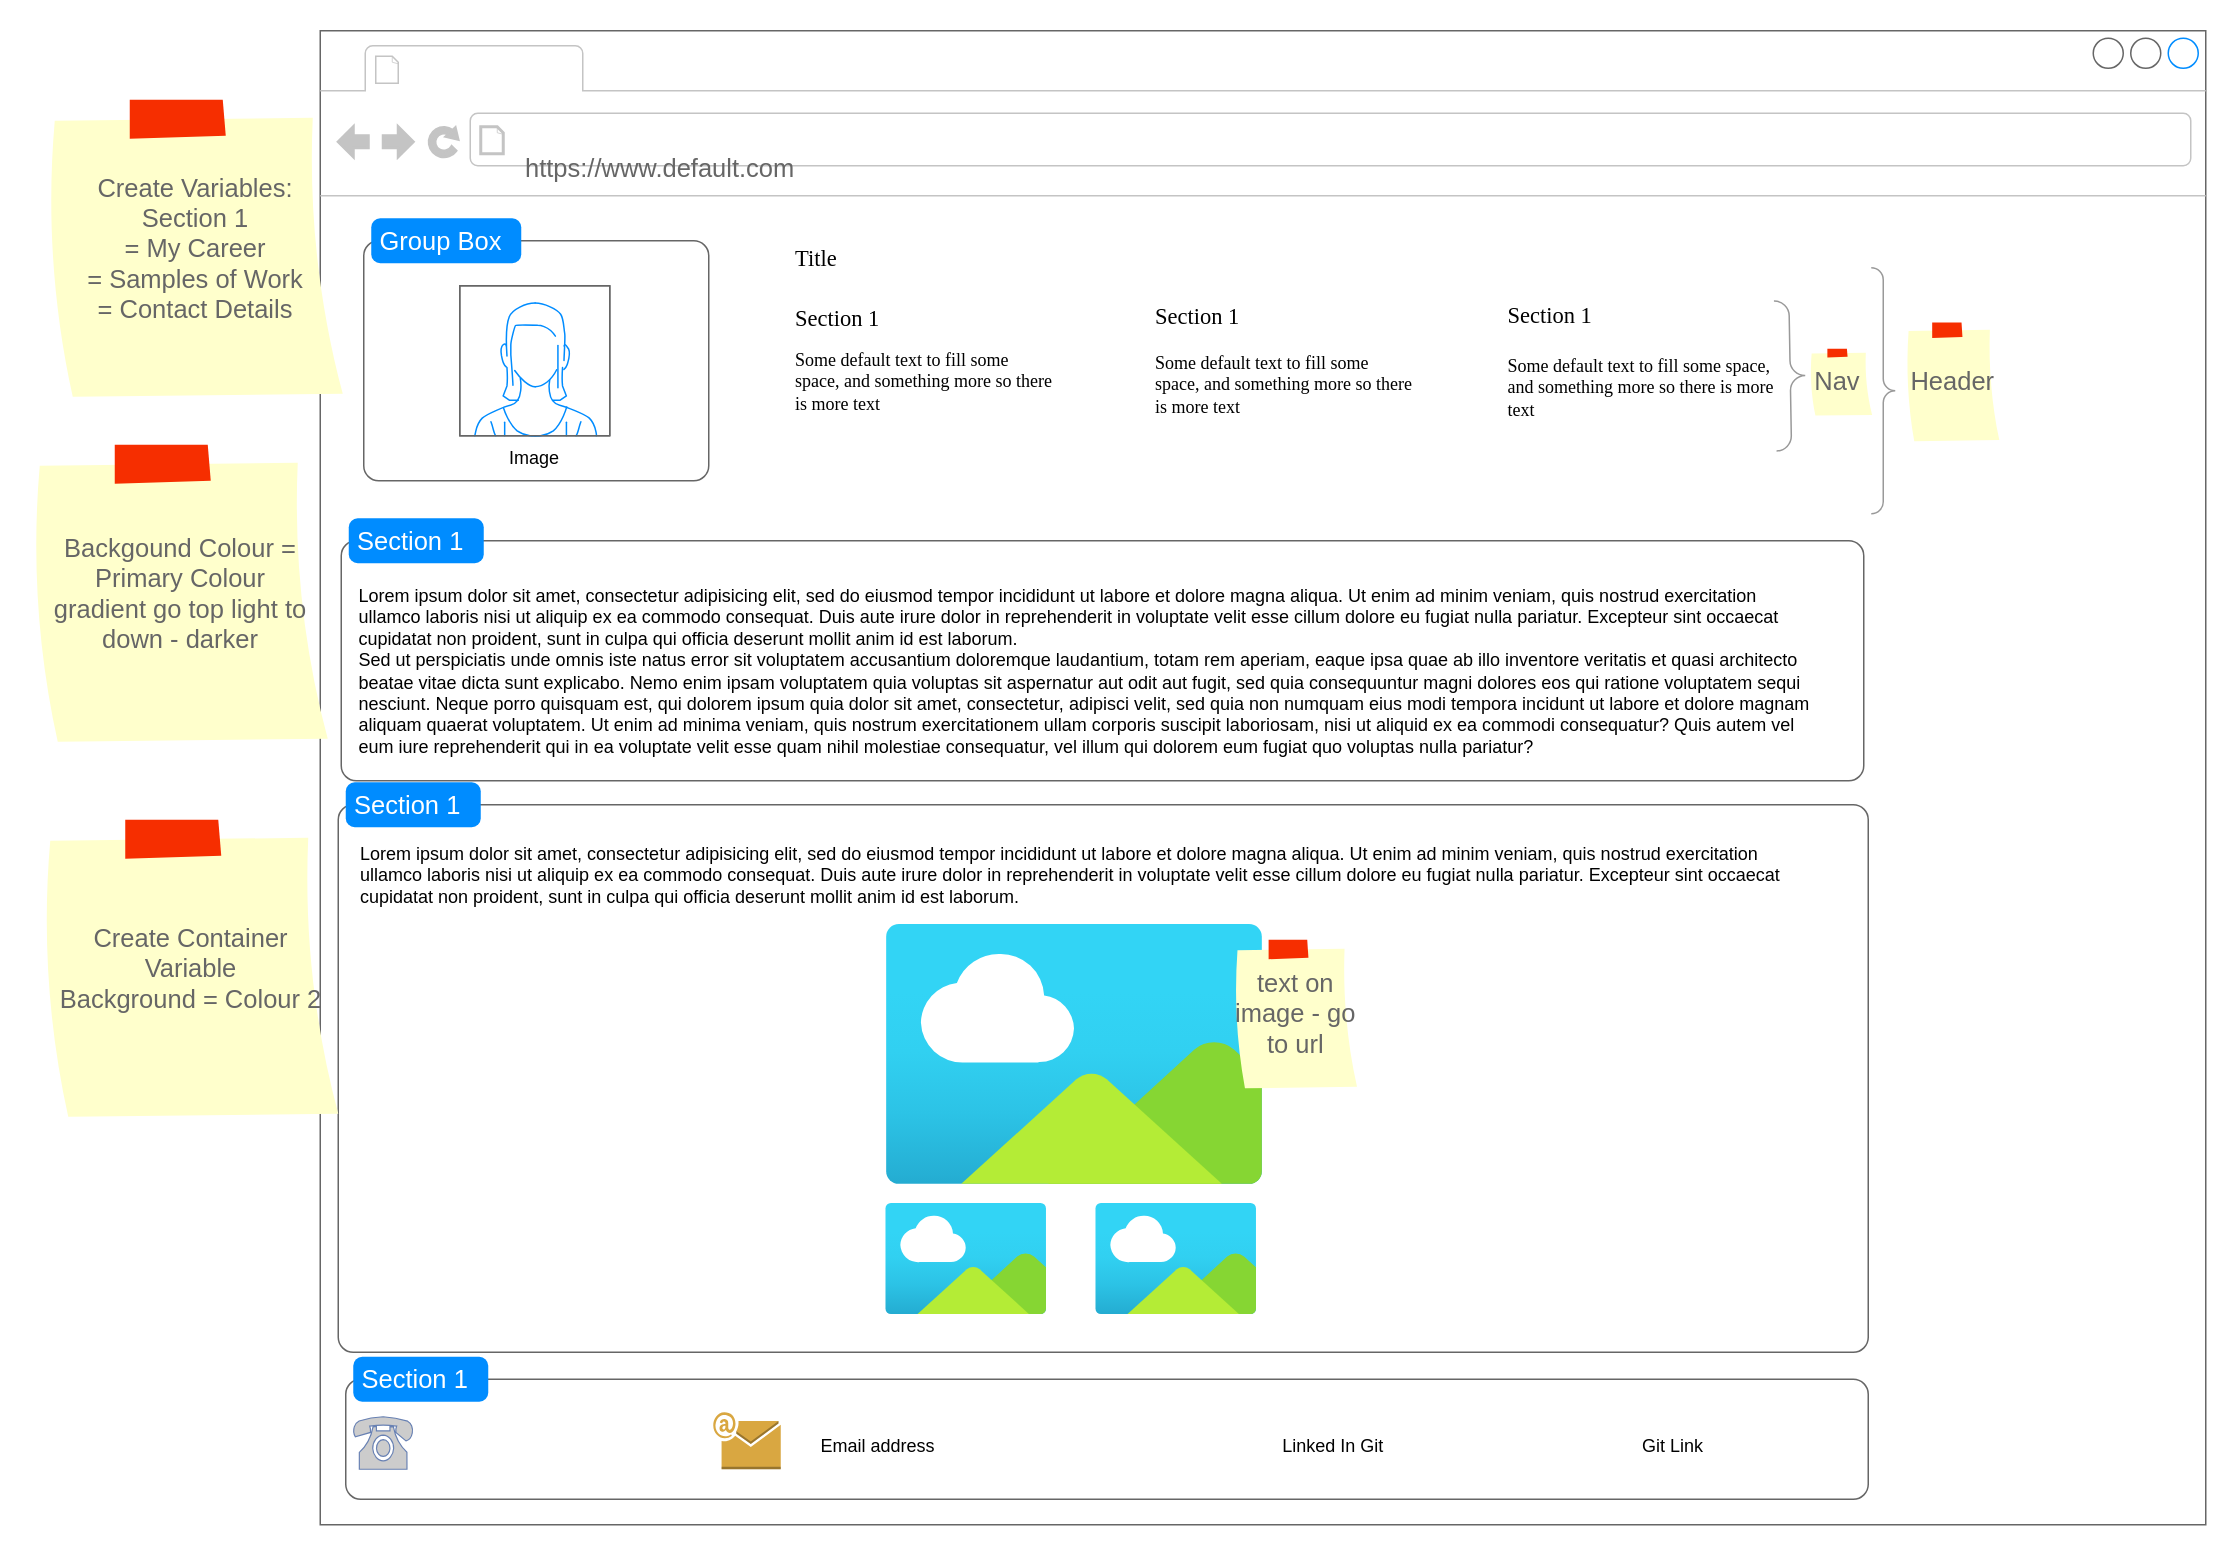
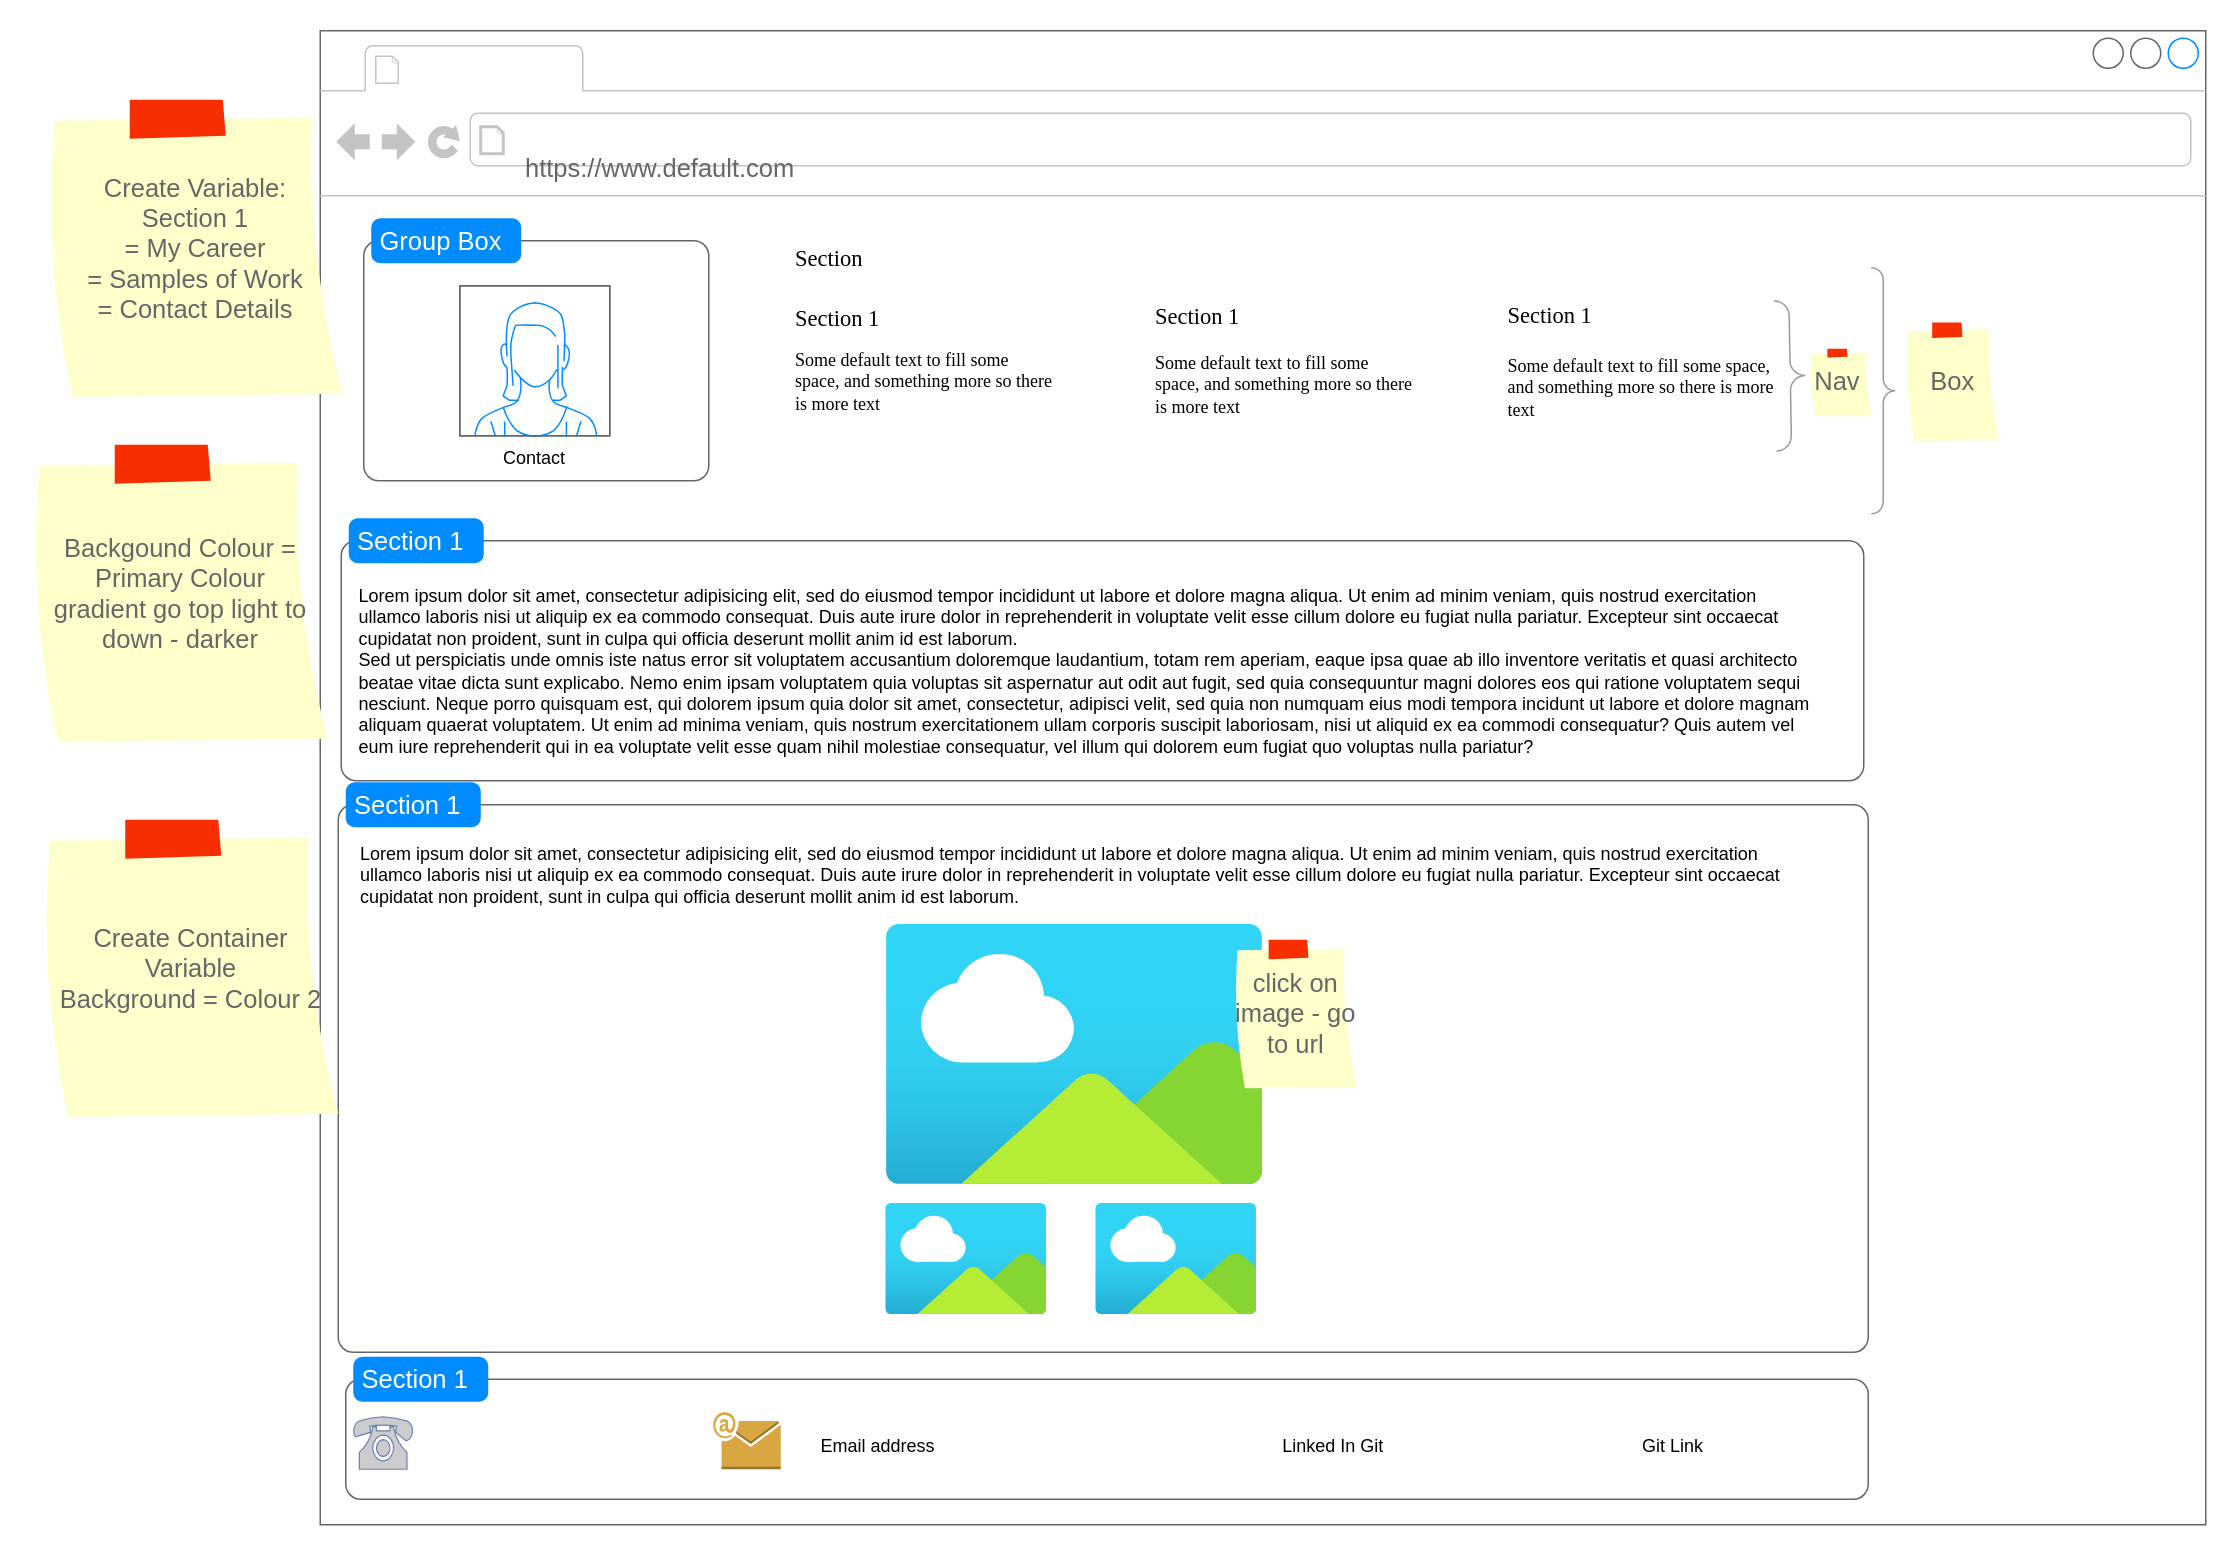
- <mxCell id="39" value="Create Variables:&lt;br&gt;Section 1&lt;br&gt;= My Career&lt;br&gt;= Samples of Work&lt;br&gt;= Contact Details&lt;br&gt;" style="strokeWidth=1;shadow=0;dashed=0;align=center;html=1;shape=mxgraph.mockup.text.stickyNote2;fontColor=#666666;mainText=;fontSize=17;whiteSpace=wrap;fillColor=#ffffcc;strokeColor=#F62E00;" vertex="1" parent="1"><mxGeometry x="30" y="66" width="200" height="200" as="geometry" /></mxCell>
+ <mxCell id="39" value="Create Variable:&lt;br&gt;Section 1&lt;br&gt;= My Career&lt;br&gt;= Samples of Work&lt;br&gt;= Contact Details&lt;br&gt;" style="strokeWidth=1;shadow=0;dashed=0;align=center;html=1;shape=mxgraph.mockup.text.stickyNote2;fontColor=#666666;mainText=;fontSize=17;whiteSpace=wrap;fillColor=#ffffcc;strokeColor=#F62E00;" vertex="1" parent="1"><mxGeometry x="30" y="66" width="200" height="200" as="geometry" /></mxCell>
- <mxCell id="11" value="Title" style="text;html=1;points=[];align=left;verticalAlign=top;spacingTop=-4;fontSize=15;fontFamily=Verdana" parent="2" vertex="1"><mxGeometry x="315" y="140" width="170" height="30" as="geometry" /></mxCell>
+ <mxCell id="11" value="Section" style="text;html=1;points=[];align=left;verticalAlign=top;spacingTop=-4;fontSize=15;fontFamily=Verdana" parent="2" vertex="1"><mxGeometry x="315" y="140" width="170" height="30" as="geometry" /></mxCell>
- <mxCell id="29" value="Header" style="strokeWidth=1;shadow=0;dashed=0;align=center;html=1;shape=mxgraph.mockup.text.stickyNote2;fontColor=#666666;mainText=;fontSize=17;whiteSpace=wrap;fillColor=#ffffcc;strokeColor=#F62E00;" vertex="1" parent="2"><mxGeometry x="1057" y="194.5" width="63" height="80" as="geometry" /></mxCell>
+ <mxCell id="29" value="Box" style="strokeWidth=1;shadow=0;dashed=0;align=center;html=1;shape=mxgraph.mockup.text.stickyNote2;fontColor=#666666;mainText=;fontSize=17;whiteSpace=wrap;fillColor=#ffffcc;strokeColor=#F62E00;" vertex="1" parent="2"><mxGeometry x="1057" y="194.5" width="63" height="80" as="geometry" /></mxCell>
- <mxCell id="15" value="Image" style="text;html=1;strokeColor=none;fillColor=none;align=center;verticalAlign=middle;whiteSpace=wrap;rounded=0;" vertex="1" parent="12"><mxGeometry x="14" y="140" width="200" height="30" as="geometry" /></mxCell>
+ <mxCell id="15" value="Contact" style="text;html=1;strokeColor=none;fillColor=none;align=center;verticalAlign=middle;whiteSpace=wrap;rounded=0;" vertex="1" parent="12"><mxGeometry x="14" y="140" width="200" height="30" as="geometry" /></mxCell>
- <mxCell id="26" value="text on image - go to url" style="strokeWidth=1;shadow=0;dashed=0;align=center;html=1;shape=mxgraph.mockup.text.stickyNote2;fontColor=#666666;mainText=;fontSize=17;whiteSpace=wrap;fillColor=#ffffcc;strokeColor=#F62E00;" vertex="1" parent="20"><mxGeometry x="597" y="100" width="83" height="100" as="geometry" /></mxCell>
+ <mxCell id="26" value="click on image - go to url" style="strokeWidth=1;shadow=0;dashed=0;align=center;html=1;shape=mxgraph.mockup.text.stickyNote2;fontColor=#666666;mainText=;fontSize=17;whiteSpace=wrap;fillColor=#ffffcc;strokeColor=#F62E00;" vertex="1" parent="20"><mxGeometry x="597" y="100" width="83" height="100" as="geometry" /></mxCell>
